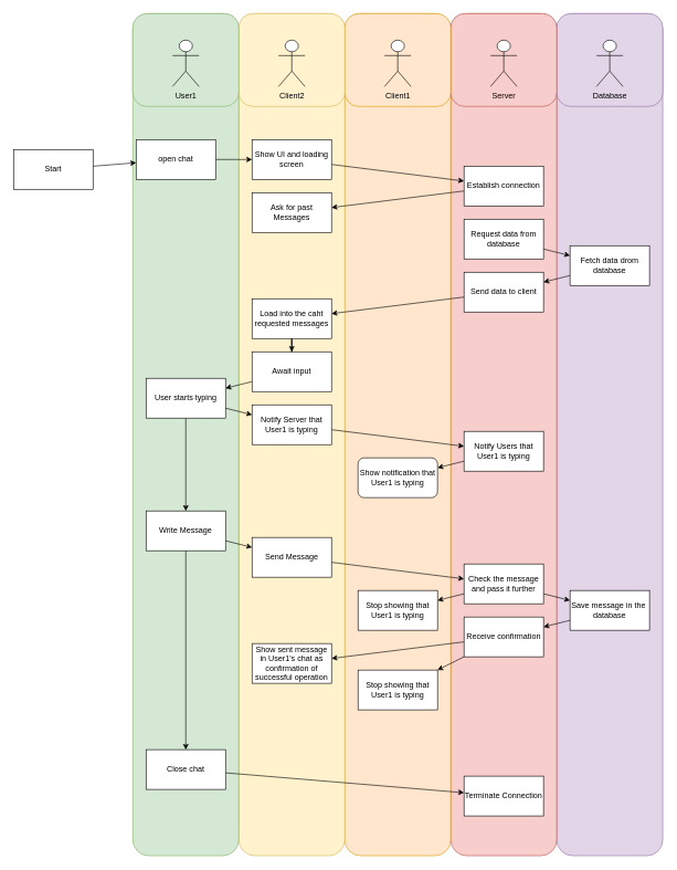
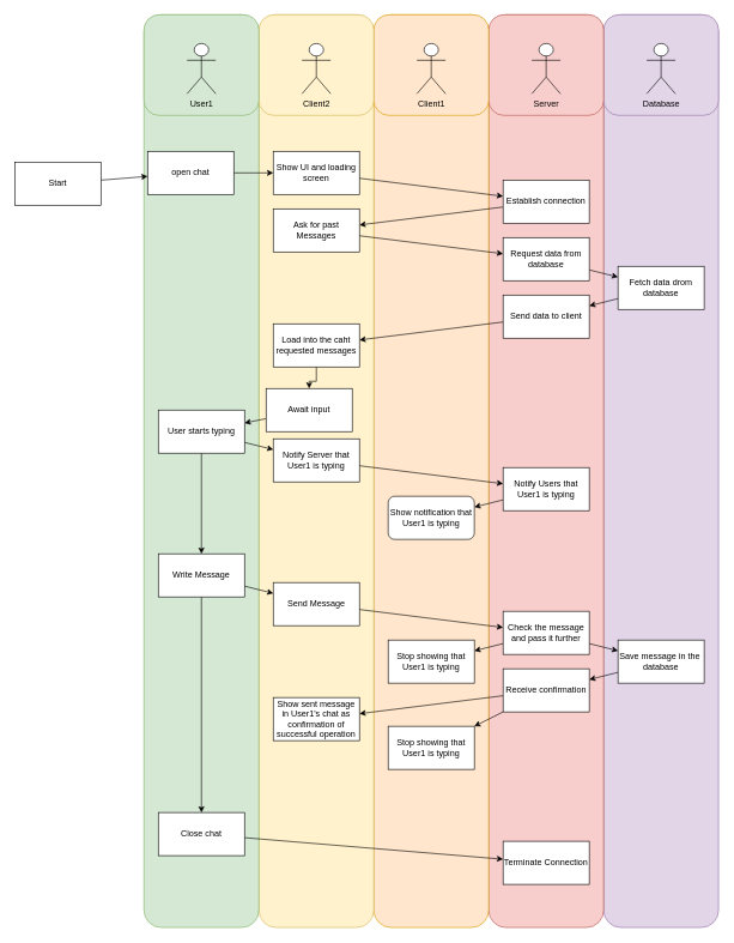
+ <mxCell id="32" style="rounded=0;orthogonalLoop=1;jettySize=auto;html=1;" edge="1" parent="1" source="33" target="35"><mxGeometry relative="1" as="geometry" /></mxCell>
- <mxCell id="21" value="Await input" style="rounded=0;whiteSpace=wrap;html=1;" vertex="1" parent="1"><mxGeometry x="380" y="530" width="120" height="60" as="geometry" /></mxCell>
+ <mxCell id="21" value="Await input" style="rounded=0;whiteSpace=wrap;html=1;" vertex="1" parent="1"><mxGeometry x="370" y="540" width="120" height="60" as="geometry" /></mxCell>
